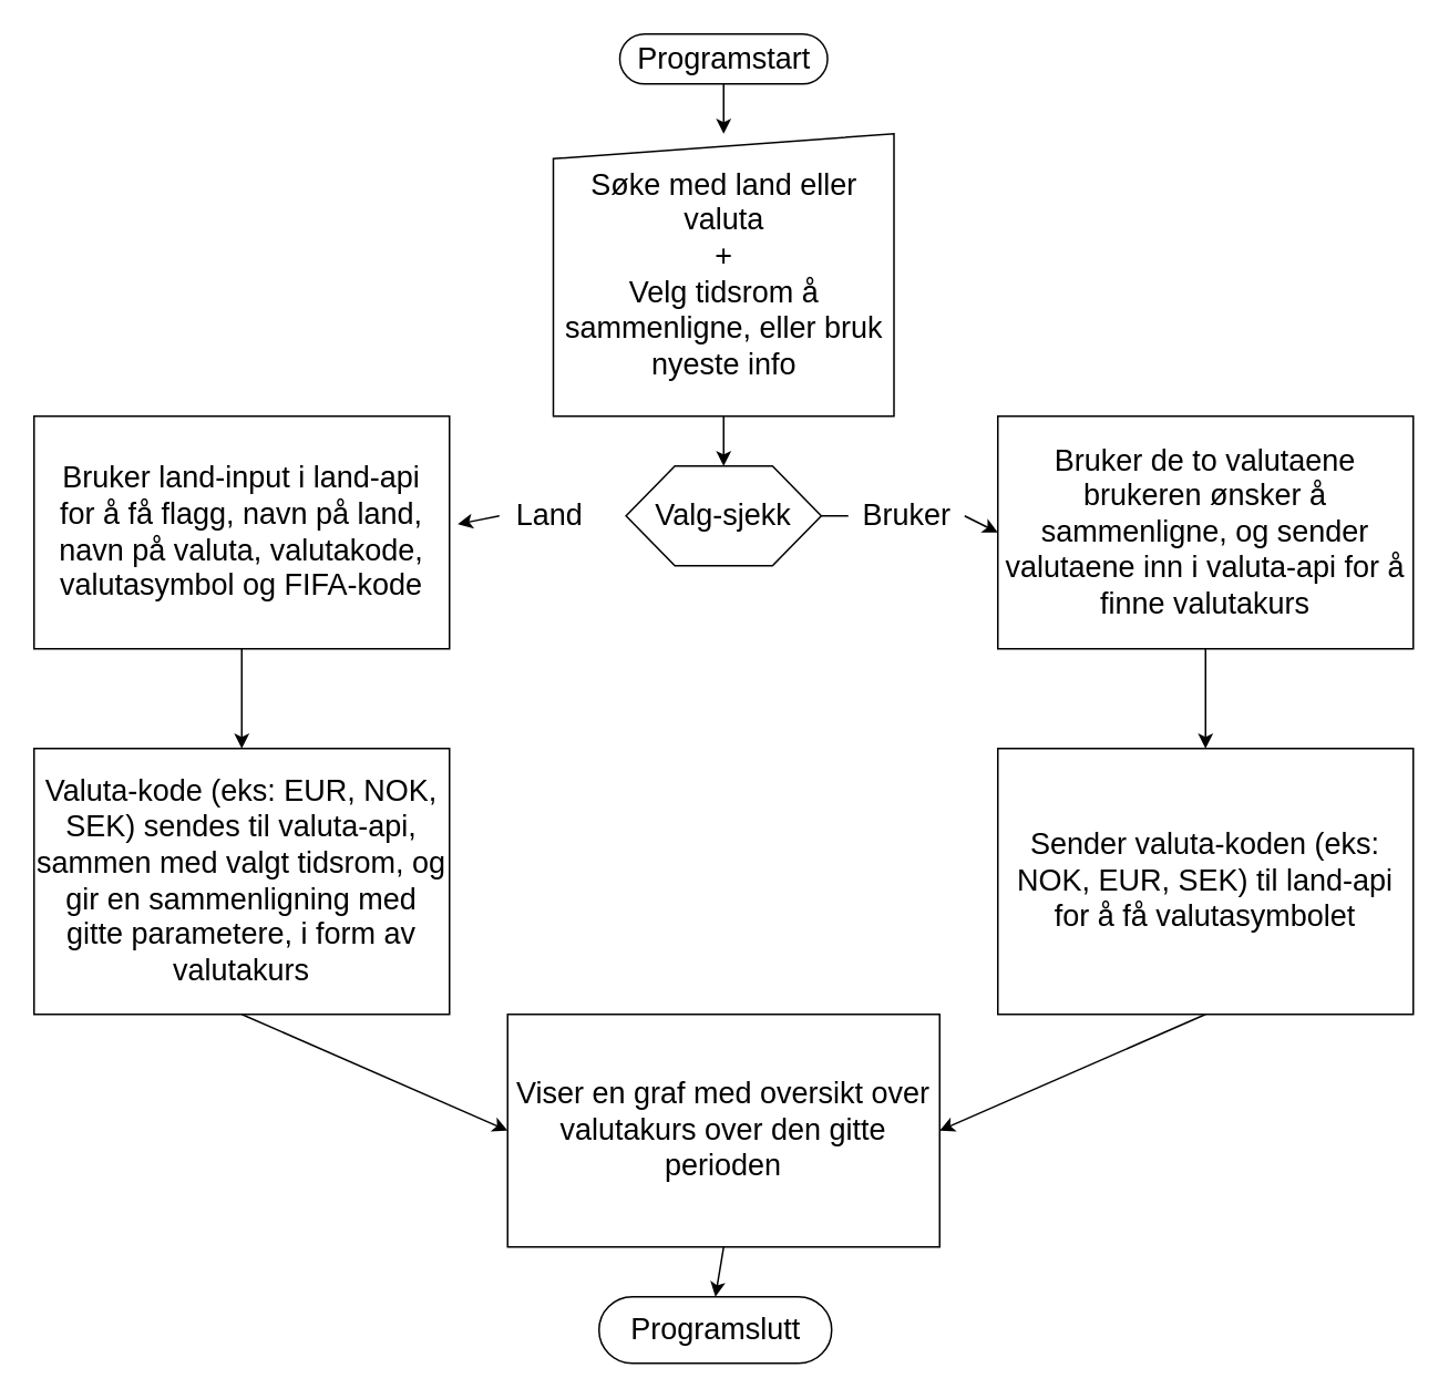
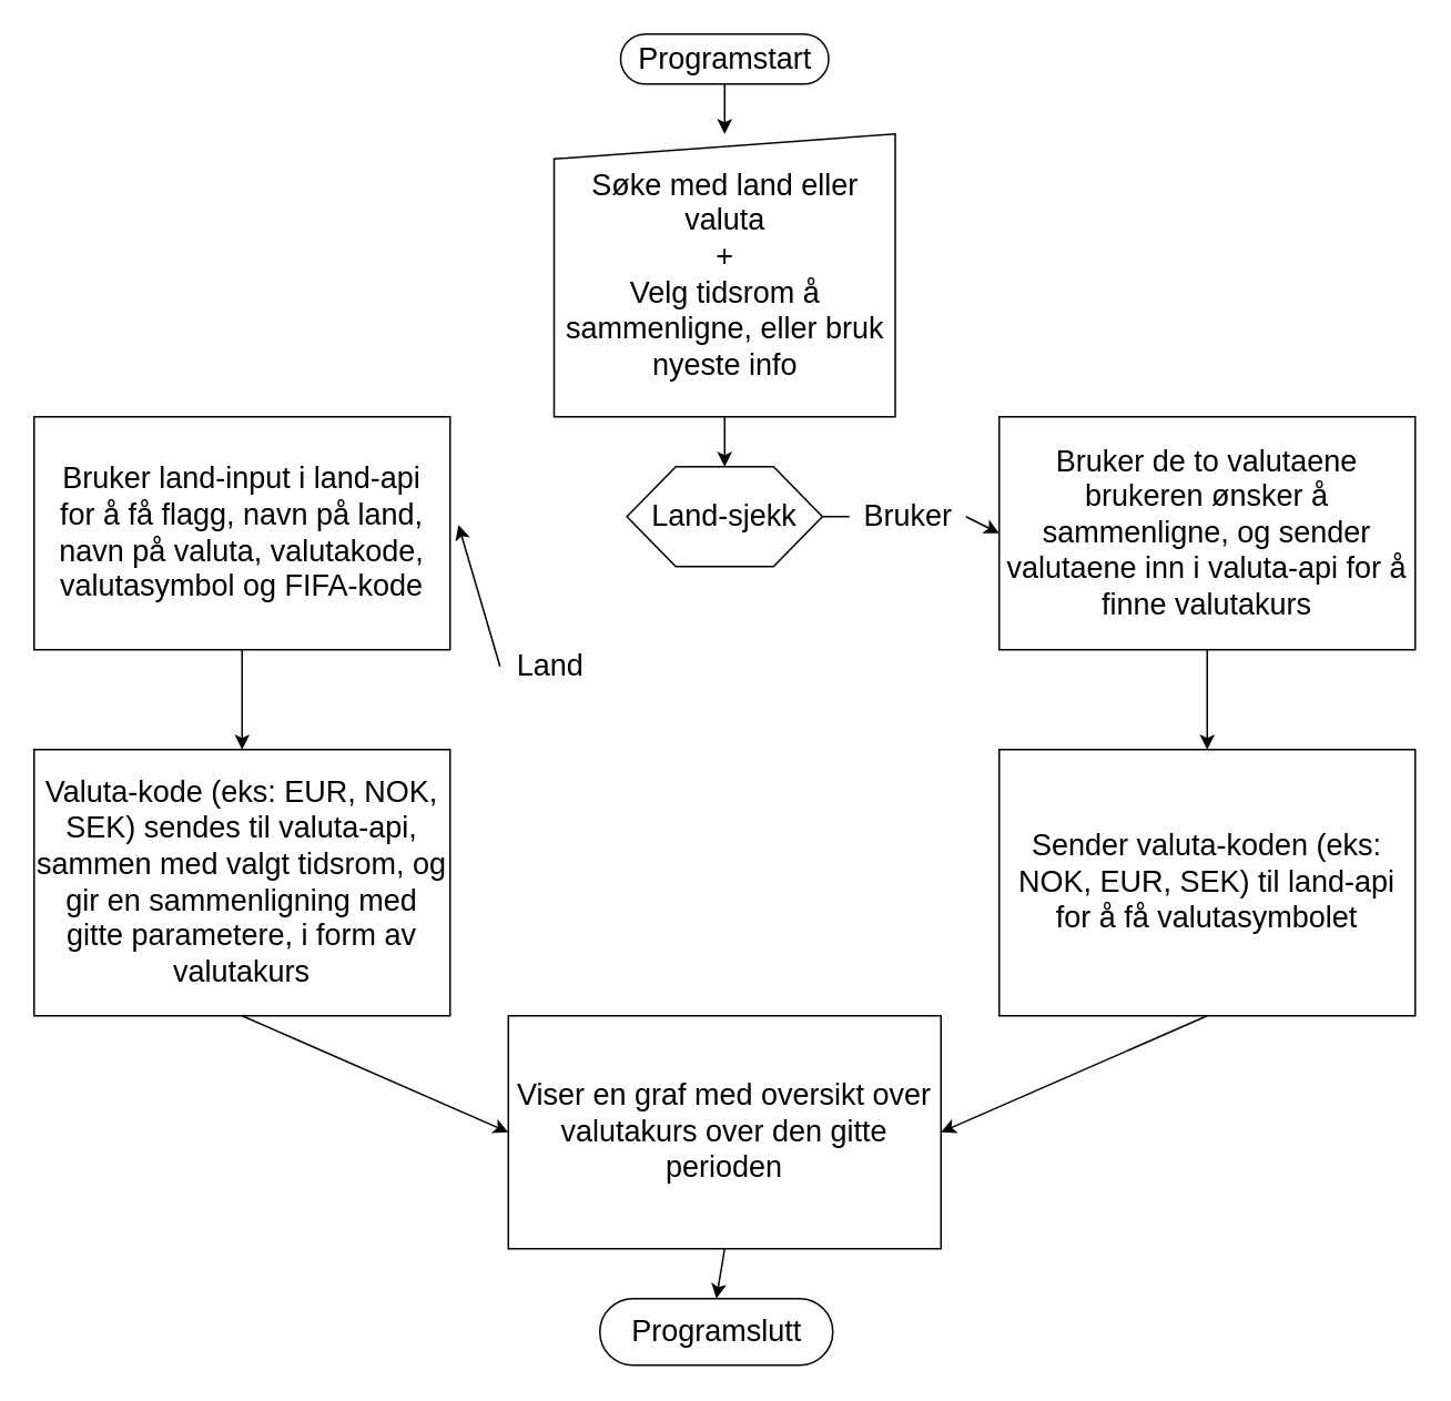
- <mxCell id="8" value="Land" style="text;html=1;align=center;verticalAlign=middle;resizable=0;points=[];autosize=1;strokeColor=none;fillColor=none;fontSize=18;" parent="1" vertex="1"><mxGeometry x="300" y="290" width="60" height="40" as="geometry" /></mxCell>
+ <mxCell id="8" value="Land" style="text;html=1;align=center;verticalAlign=middle;resizable=0;points=[];autosize=1;strokeColor=none;fillColor=none;fontSize=18;" parent="1" vertex="1"><mxGeometry x="300" y="380" width="60" height="40" as="geometry" /></mxCell>
- <mxCell id="5" value="&lt;span style=&quot;&quot;&gt;Valg-sjekk&lt;/span&gt;" style="shape=hexagon;perimeter=hexagonPerimeter2;whiteSpace=wrap;html=1;size=0.25;fontSize=18;" parent="1" vertex="1"><mxGeometry x="376.25" y="280" width="117.5" height="60" as="geometry" /></mxCell>
+ <mxCell id="5" value="&lt;span style=&quot;&quot;&gt;Land-sjekk&lt;/span&gt;" style="shape=hexagon;perimeter=hexagonPerimeter2;whiteSpace=wrap;html=1;size=0.25;fontSize=18;" parent="1" vertex="1"><mxGeometry x="376.25" y="280" width="117.5" height="60" as="geometry" /></mxCell>
